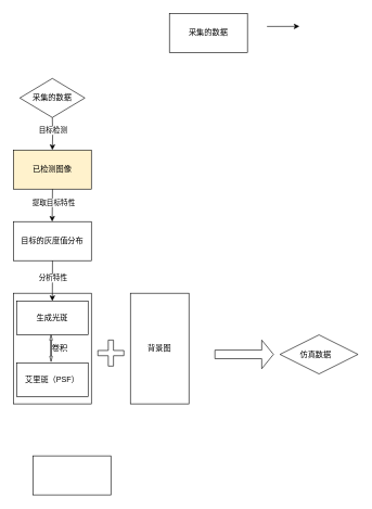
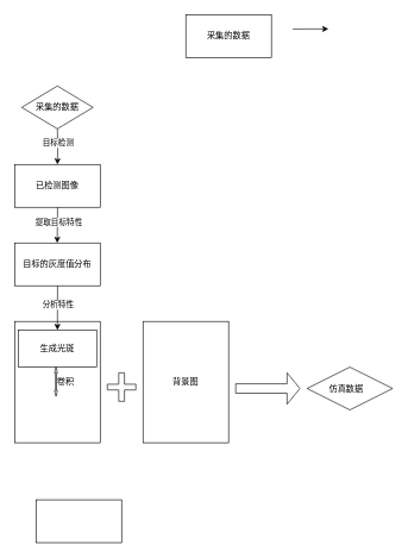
- <mxCell id="5" value="已检测图像" style="rounded=0;whiteSpace=wrap;html=1;fillColor=#fff2cc;" vertex="1" parent="1"><mxGeometry x="20" y="230" width="120" height="60" as="geometry" /></mxCell>
+ <mxCell id="5" value="已检测图像" style="rounded=0;whiteSpace=wrap;html=1;" vertex="1" parent="1"><mxGeometry x="20" y="230" width="120" height="60" as="geometry" /></mxCell>
- <mxCell id="12" value="背景图" style="rounded=0;whiteSpace=wrap;html=1;" vertex="1" parent="1"><mxGeometry x="200" y="450" width="90" height="170" as="geometry" /></mxCell>
+ <mxCell id="12" value="背景图" style="rounded=0;whiteSpace=wrap;html=1;" vertex="1" parent="1"><mxGeometry x="200" y="450" width="120" height="170" as="geometry" /></mxCell>
- <mxCell id="19" value="艾里斑（PSF）" style="rounded=0;whiteSpace=wrap;html=1;" vertex="1" parent="1"><mxGeometry x="25" y="557" width="110" height="52" as="geometry" /></mxCell>
